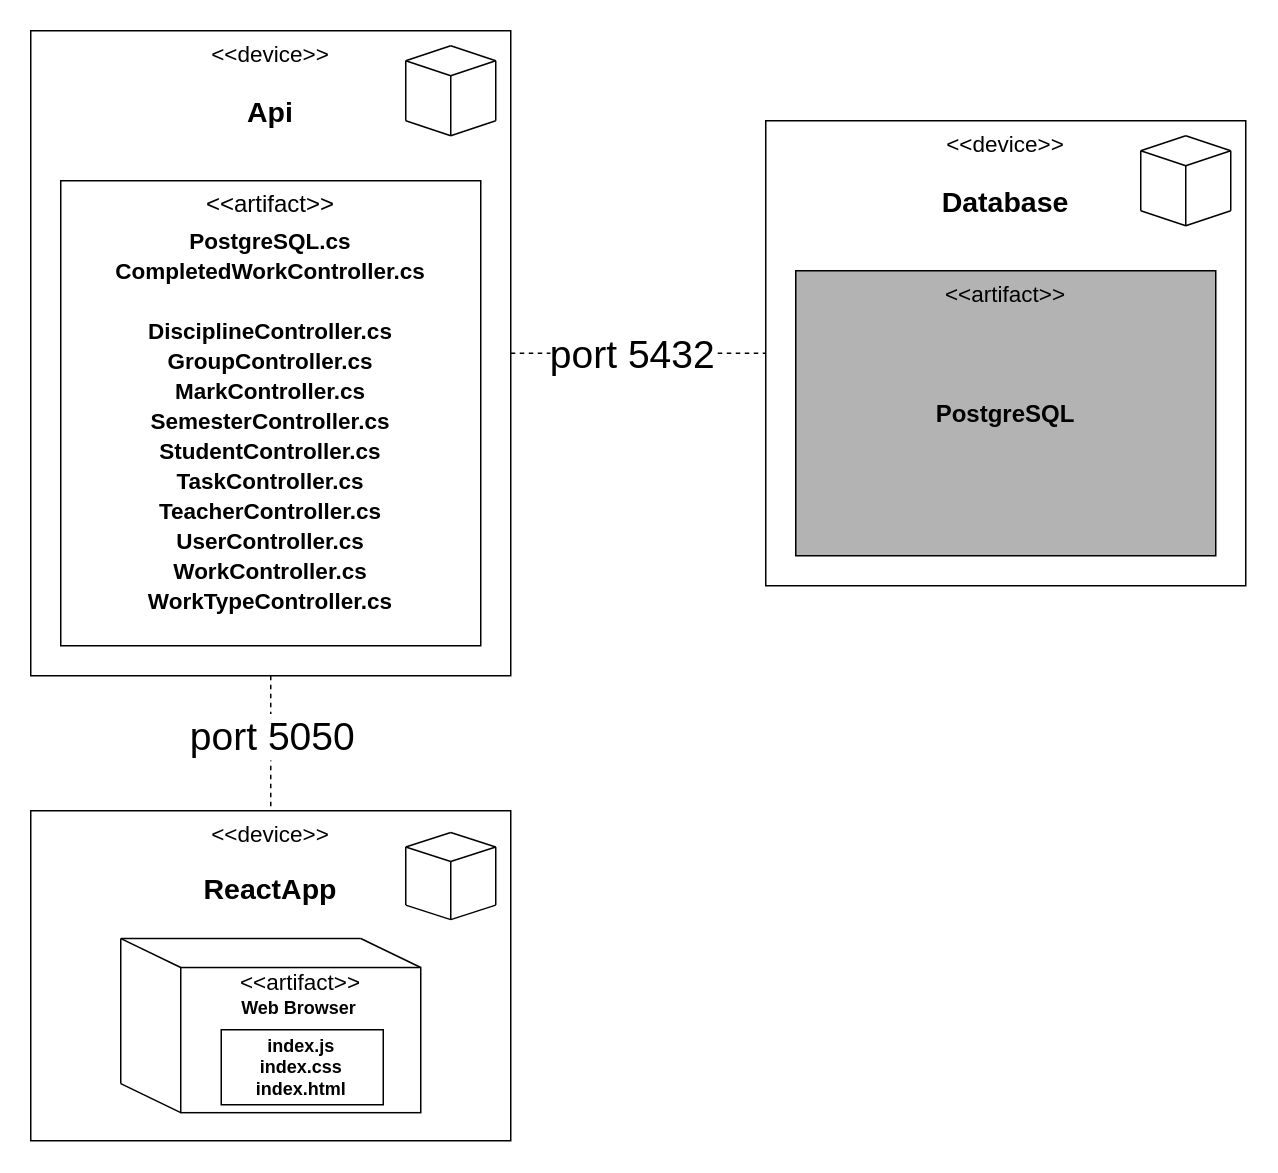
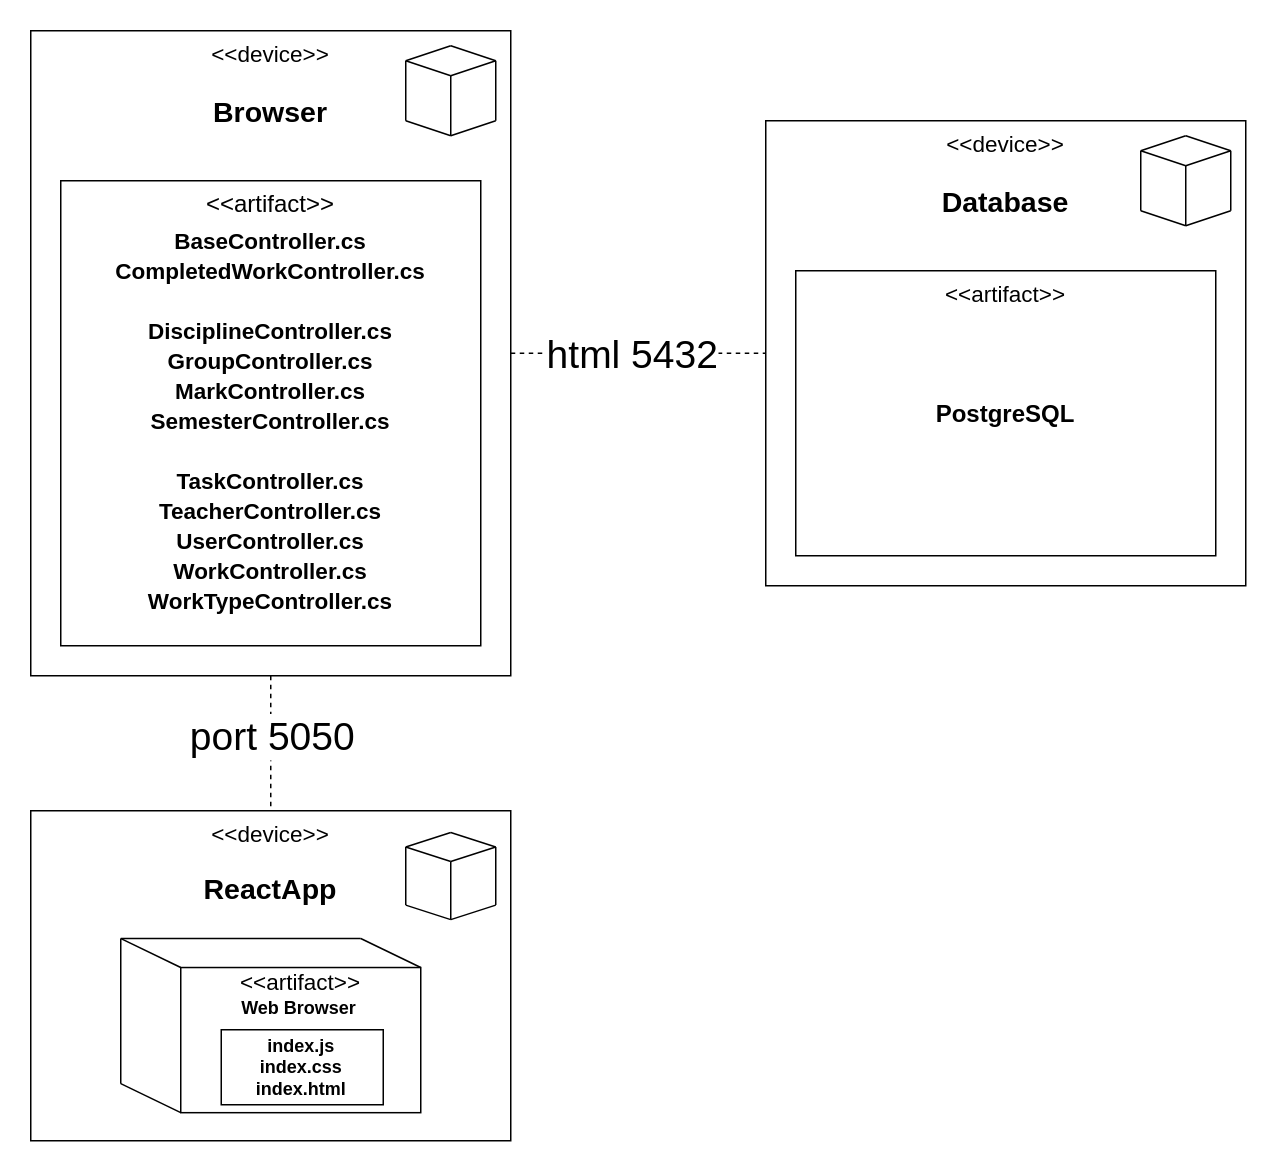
- <mxCell id="5" value="&lt;font style=&quot;font-size: 19px;&quot;&gt;Api&lt;/font&gt;" style="text;html=1;strokeColor=none;fillColor=none;align=center;verticalAlign=middle;whiteSpace=wrap;rounded=0;fontStyle=1;shadow=0;" parent="2" vertex="1"><mxGeometry y="40" width="320" height="30" as="geometry" /></mxCell>
+ <mxCell id="5" value="&lt;font style=&quot;font-size: 19px;&quot;&gt;Browser&lt;/font&gt;" style="text;html=1;strokeColor=none;fillColor=none;align=center;verticalAlign=middle;whiteSpace=wrap;rounded=0;fontStyle=1;shadow=0;" parent="2" vertex="1"><mxGeometry y="40" width="320" height="30" as="geometry" /></mxCell>
- <mxCell id="18" value="&lt;font style=&quot;font-size: 15px;&quot;&gt;PostgreSQL.cs&lt;/font&gt;" style="text;html=1;strokeColor=none;fillColor=none;align=center;verticalAlign=middle;whiteSpace=wrap;rounded=0;fontStyle=1;shadow=0;" parent="2" vertex="1"><mxGeometry x="20" y="130" width="280" height="20" as="geometry" /></mxCell>
+ <mxCell id="18" value="&lt;font style=&quot;font-size: 15px;&quot;&gt;BaseController.cs&lt;/font&gt;" style="text;html=1;strokeColor=none;fillColor=none;align=center;verticalAlign=middle;whiteSpace=wrap;rounded=0;fontStyle=1;shadow=0;" parent="2" vertex="1"><mxGeometry x="20" y="130" width="280" height="20" as="geometry" /></mxCell>
- <mxCell id="74" value="&lt;font style=&quot;font-size: 26px;&quot;&gt;port 5432&lt;/font&gt;" style="edgeLabel;html=1;align=center;verticalAlign=middle;resizable=0;points=[];" vertex="1" connectable="0" parent="1"><mxGeometry x="420" y="235" as="geometry" /></mxCell>
+ <mxCell id="74" value="&lt;font style=&quot;font-size: 26px;&quot;&gt;html 5432&lt;/font&gt;" style="edgeLabel;html=1;align=center;verticalAlign=middle;resizable=0;points=[];" vertex="1" connectable="0" parent="1"><mxGeometry x="420" y="235" as="geometry" /></mxCell>
- <mxCell id="34" value="&lt;font style=&quot;font-size: 16px;&quot;&gt;&lt;b&gt;PostgreSQL&lt;/b&gt;&lt;/font&gt;" style="rounded=0;whiteSpace=wrap;html=1;shadow=0;fillColor=#b3b3b3;" parent="30" vertex="1"><mxGeometry x="20" y="100" width="280" height="190" as="geometry" /></mxCell>
+ <mxCell id="34" value="&lt;font style=&quot;font-size: 16px;&quot;&gt;&lt;b&gt;PostgreSQL&lt;/b&gt;&lt;/font&gt;" style="rounded=0;whiteSpace=wrap;html=1;shadow=0;" parent="30" vertex="1"><mxGeometry x="20" y="100" width="280" height="190" as="geometry" /></mxCell>
- <mxCell id="24" value="&lt;font style=&quot;font-size: 15px;&quot;&gt;StudentController.cs&lt;/font&gt;" style="text;html=1;strokeColor=none;fillColor=none;align=center;verticalAlign=middle;whiteSpace=wrap;rounded=0;fontStyle=1;shadow=0;" parent="2" vertex="1"><mxGeometry x="20" y="270" width="280" height="20" as="geometry" /></mxCell>
